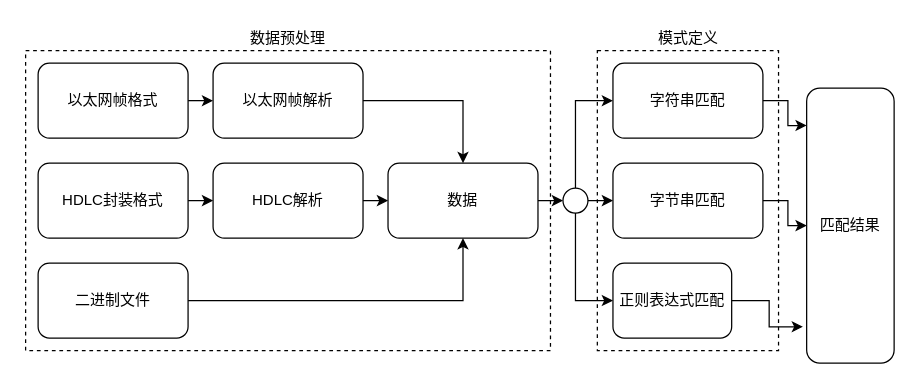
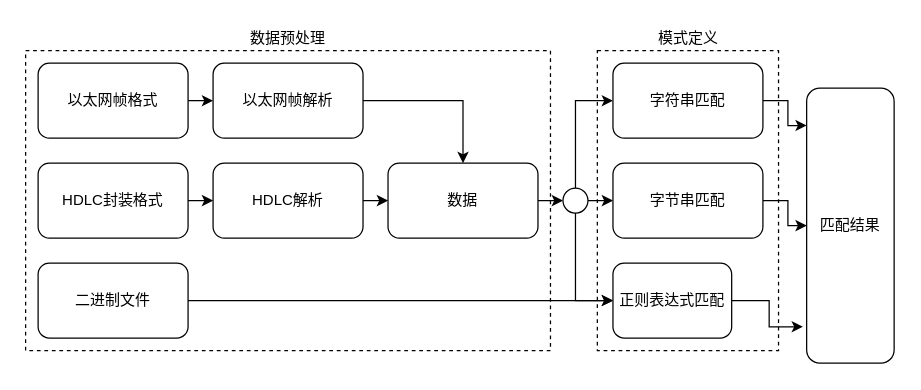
- <mxCell id="4" parent="1" style="edgeStyle=orthogonalEdgeStyle;rounded=0;orthogonalLoop=1;jettySize=auto;html=1;exitX=1;exitY=0.5;exitDx=0;exitDy=0;entryX=0.5;entryY=1;entryDx=0;entryDy=0;" edge="1" source="5" target="11"><mxGeometry as="geometry" relative="1" /></mxCell>
+ <mxCell id="4" parent="1" style="edgeStyle=orthogonalEdgeStyle;rounded=0;orthogonalLoop=1;jettySize=auto;html=1;exitX=1;exitY=0.5;exitDx=0;exitDy=0;" edge="1" source="5" target="21"><mxGeometry as="geometry" relative="1" /></mxCell>
